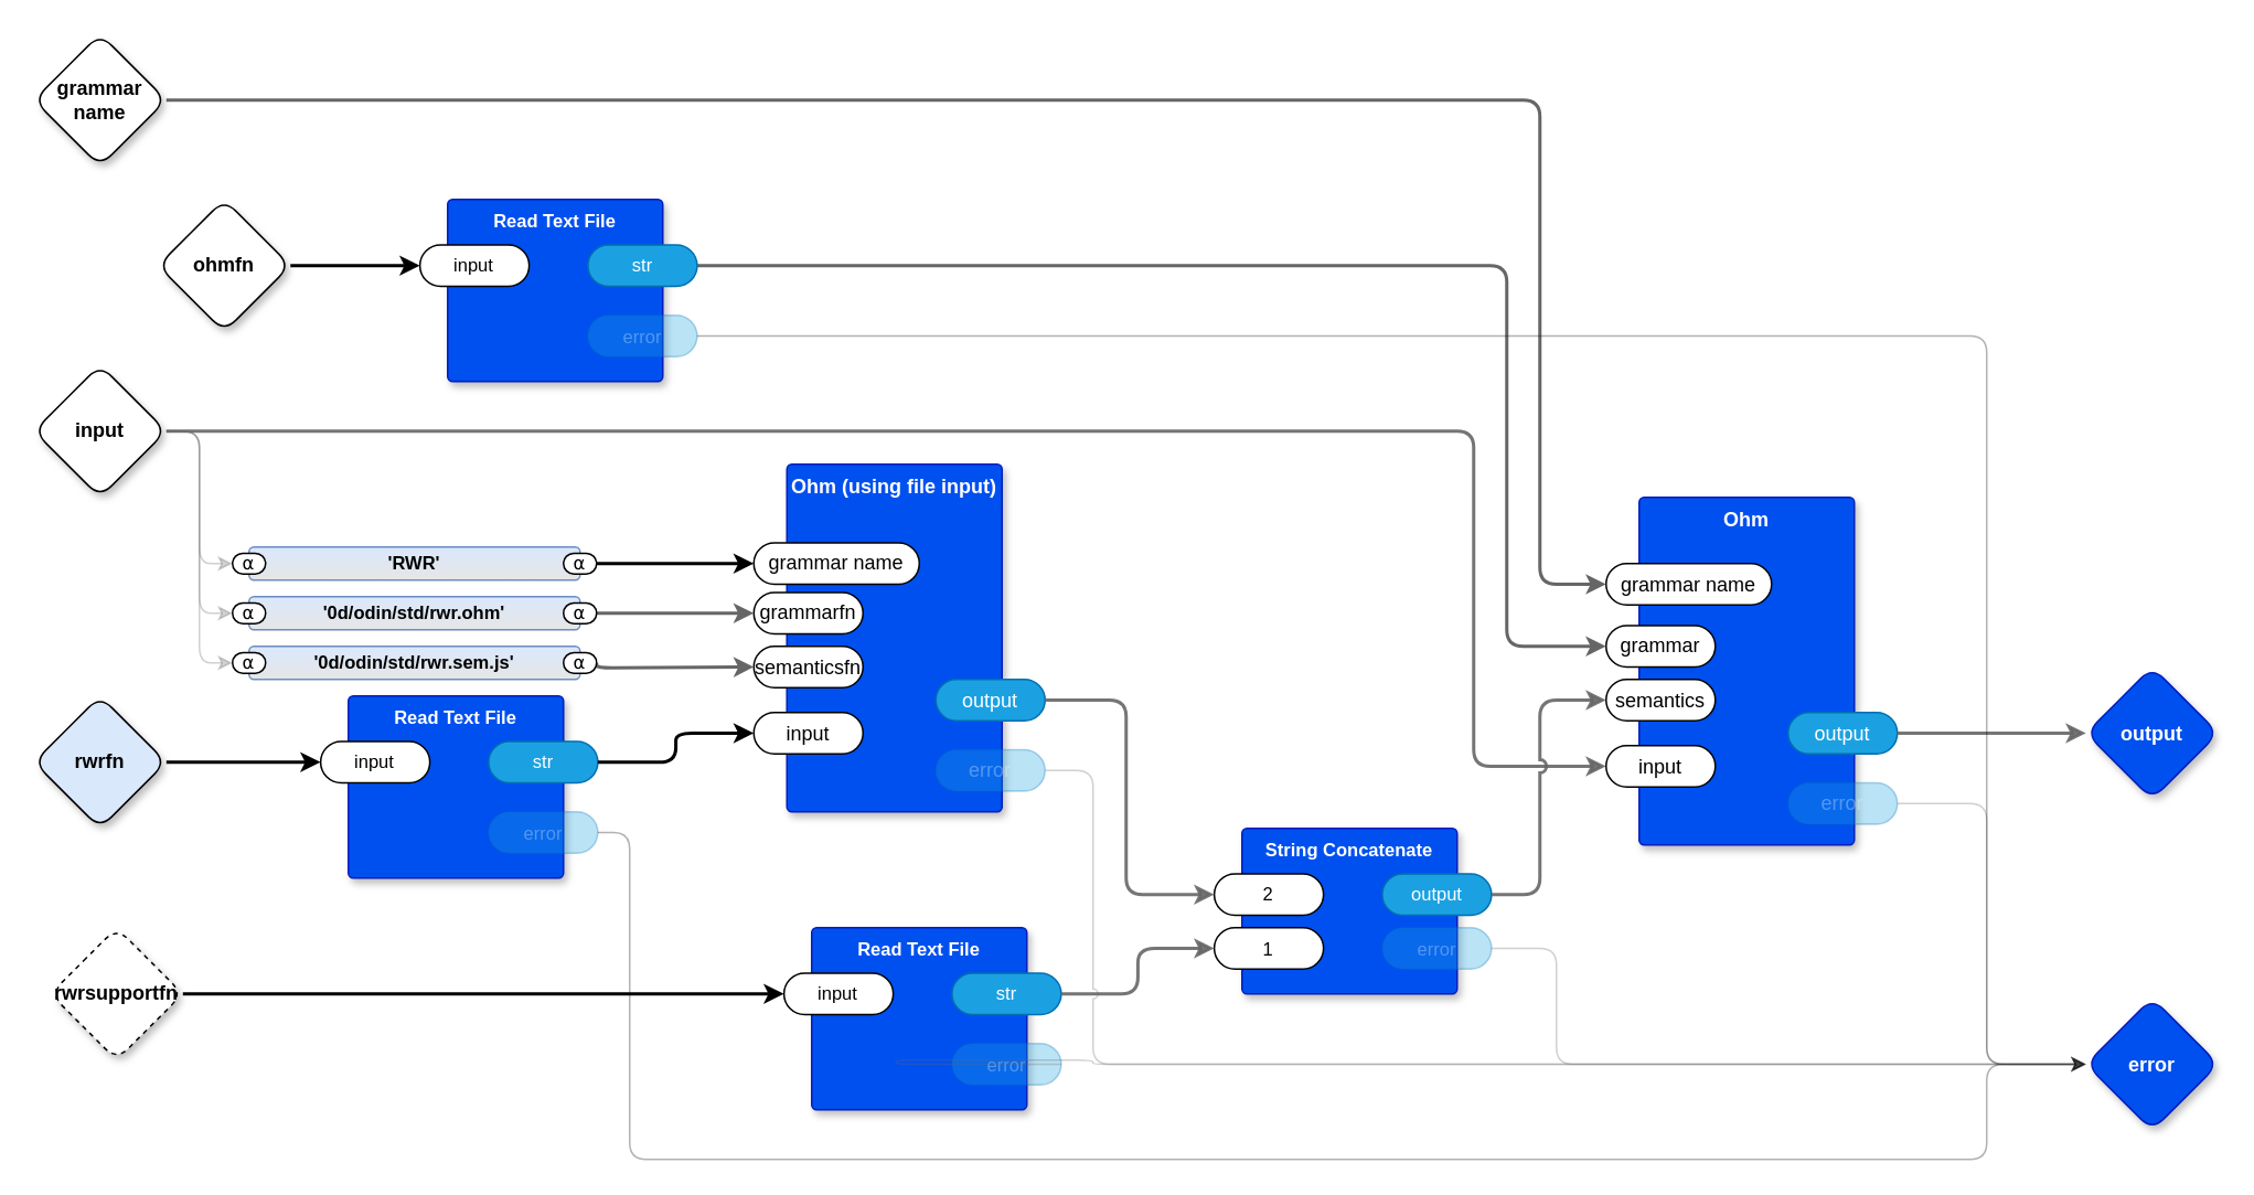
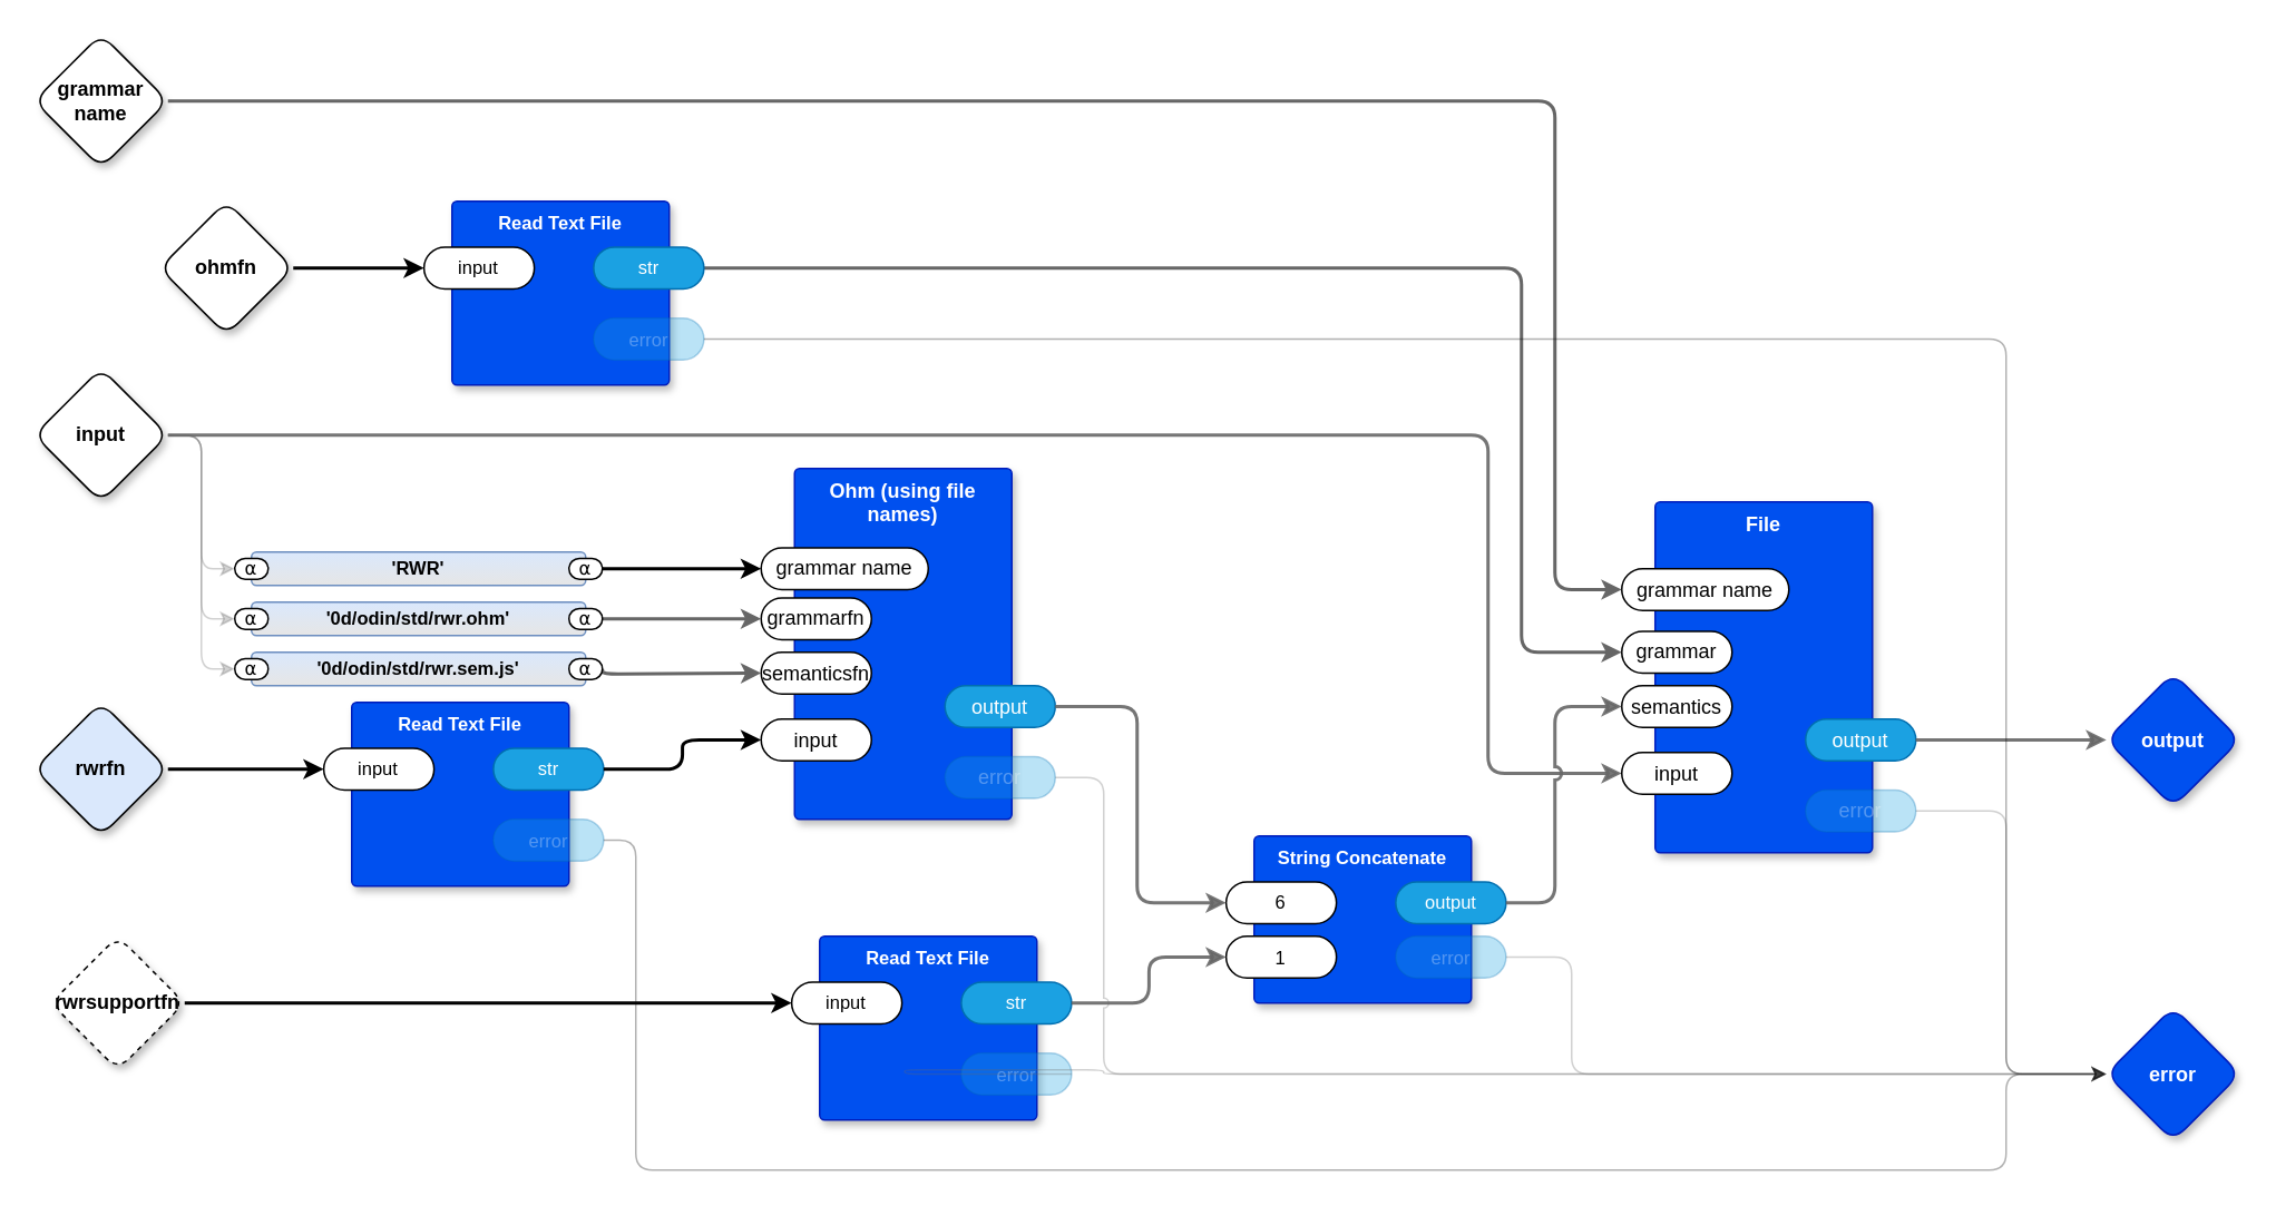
- <mxCell id="3" value="Ohm (using file input)" style="rounded=1;whiteSpace=wrap;html=1;sketch=0;container=1;recursiveResize=0;verticalAlign=top;arcSize=6;fontStyle=1;autosize=0;points=[];absoluteArcSize=1;shadow=1;strokeColor=#001DBC;fillColor=#0050ef;fontColor=#ffffff;" parent="1" vertex="1"><mxGeometry x="475" y="280" width="130" height="210" as="geometry"><mxRectangle x="-98" y="-1230" width="99" height="26" as="alternateBounds" /></mxGeometry></mxCell>
+ <mxCell id="3" value="Ohm (using file names)" style="rounded=1;whiteSpace=wrap;html=1;sketch=0;container=1;recursiveResize=0;verticalAlign=top;arcSize=6;fontStyle=1;autosize=0;points=[];absoluteArcSize=1;shadow=1;strokeColor=#001DBC;fillColor=#0050ef;fontColor=#ffffff;" parent="1" vertex="1"><mxGeometry x="475" y="280" width="130" height="210" as="geometry"><mxRectangle x="-98" y="-1230" width="99" height="26" as="alternateBounds" /></mxGeometry></mxCell>
- <mxCell id="18" value="Ohm" style="rounded=1;whiteSpace=wrap;html=1;sketch=0;container=1;recursiveResize=0;verticalAlign=top;arcSize=6;fontStyle=1;autosize=0;points=[];absoluteArcSize=1;shadow=1;strokeColor=#001DBC;fillColor=#0050ef;fontColor=#ffffff;" parent="1" vertex="1"><mxGeometry x="990" y="300" width="130" height="210" as="geometry"><mxRectangle x="-98" y="-1230" width="99" height="26" as="alternateBounds" /></mxGeometry></mxCell>
+ <mxCell id="18" value="File" style="rounded=1;whiteSpace=wrap;html=1;sketch=0;container=1;recursiveResize=0;verticalAlign=top;arcSize=6;fontStyle=1;autosize=0;points=[];absoluteArcSize=1;shadow=1;strokeColor=#001DBC;fillColor=#0050ef;fontColor=#ffffff;" parent="1" vertex="1"><mxGeometry x="990" y="300" width="130" height="210" as="geometry"><mxRectangle x="-98" y="-1230" width="99" height="26" as="alternateBounds" /></mxGeometry></mxCell>
- <mxCell id="37" value="2" style="rounded=1;whiteSpace=wrap;html=1;sketch=0;points=[[0,0.5,0,0,0],[1,0.5,0,0,0]];arcSize=50;fontFamily=Helvetica;fontSize=11;fontColor=default;" parent="36" vertex="1"><mxGeometry x="-16.75" y="27.5" width="66" height="25" as="geometry" /></mxCell>
+ <mxCell id="37" value="6" style="rounded=1;whiteSpace=wrap;html=1;sketch=0;points=[[0,0.5,0,0,0],[1,0.5,0,0,0]];arcSize=50;fontFamily=Helvetica;fontSize=11;fontColor=default;" parent="36" vertex="1"><mxGeometry x="-16.75" y="27.5" width="66" height="25" as="geometry" /></mxCell>
